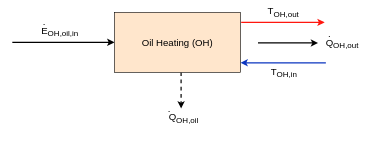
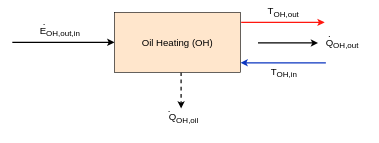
- <mxCell id="3" value="&lt;font style=&quot;font-size: 16px;&quot;&gt;E&lt;sub&gt;OH,oil&lt;/sub&gt;&lt;sub style=&quot;&quot;&gt;,in&lt;/sub&gt;&lt;/font&gt;" style="text;html=1;align=center;verticalAlign=middle;resizable=0;points=[];autosize=1;strokeColor=none;fillColor=none;fontSize=16;" parent="1" vertex="1"><mxGeometry x="54" y="32" width="90" height="40" as="geometry" /></mxCell>
+ <mxCell id="3" value="&lt;font style=&quot;font-size: 16px;&quot;&gt;E&lt;sub&gt;OH,out&lt;/sub&gt;&lt;sub style=&quot;&quot;&gt;,in&lt;/sub&gt;&lt;/font&gt;" style="text;html=1;align=center;verticalAlign=middle;resizable=0;points=[];autosize=1;strokeColor=none;fillColor=none;fontSize=16;" parent="1" vertex="1"><mxGeometry x="54" y="32" width="90" height="40" as="geometry" /></mxCell>
